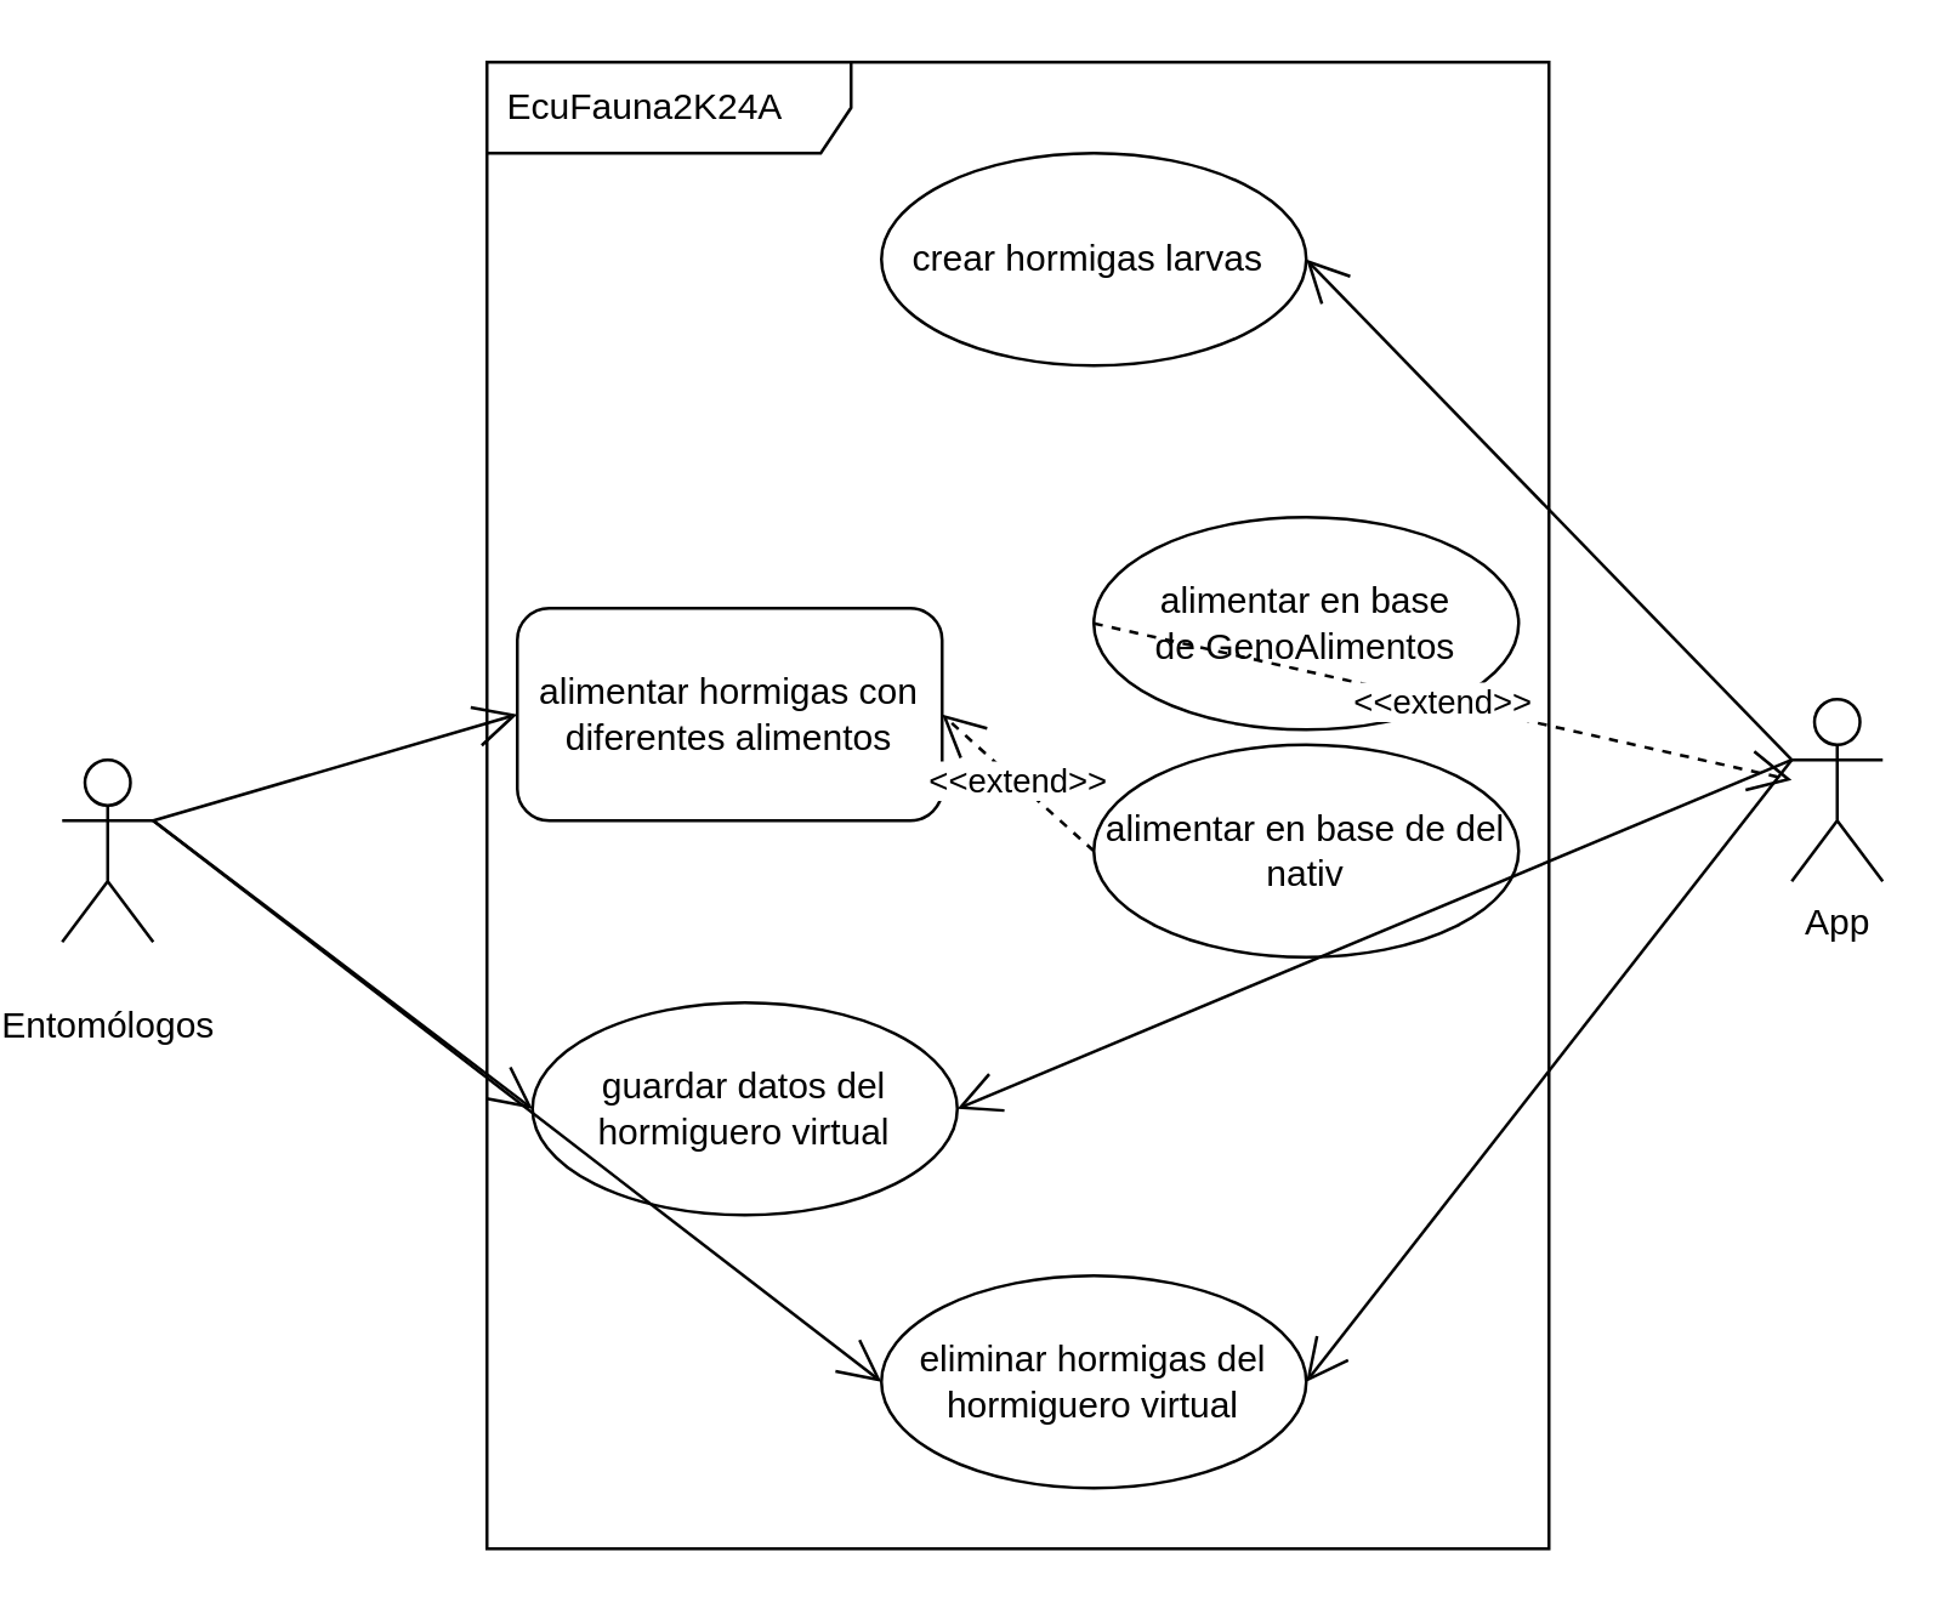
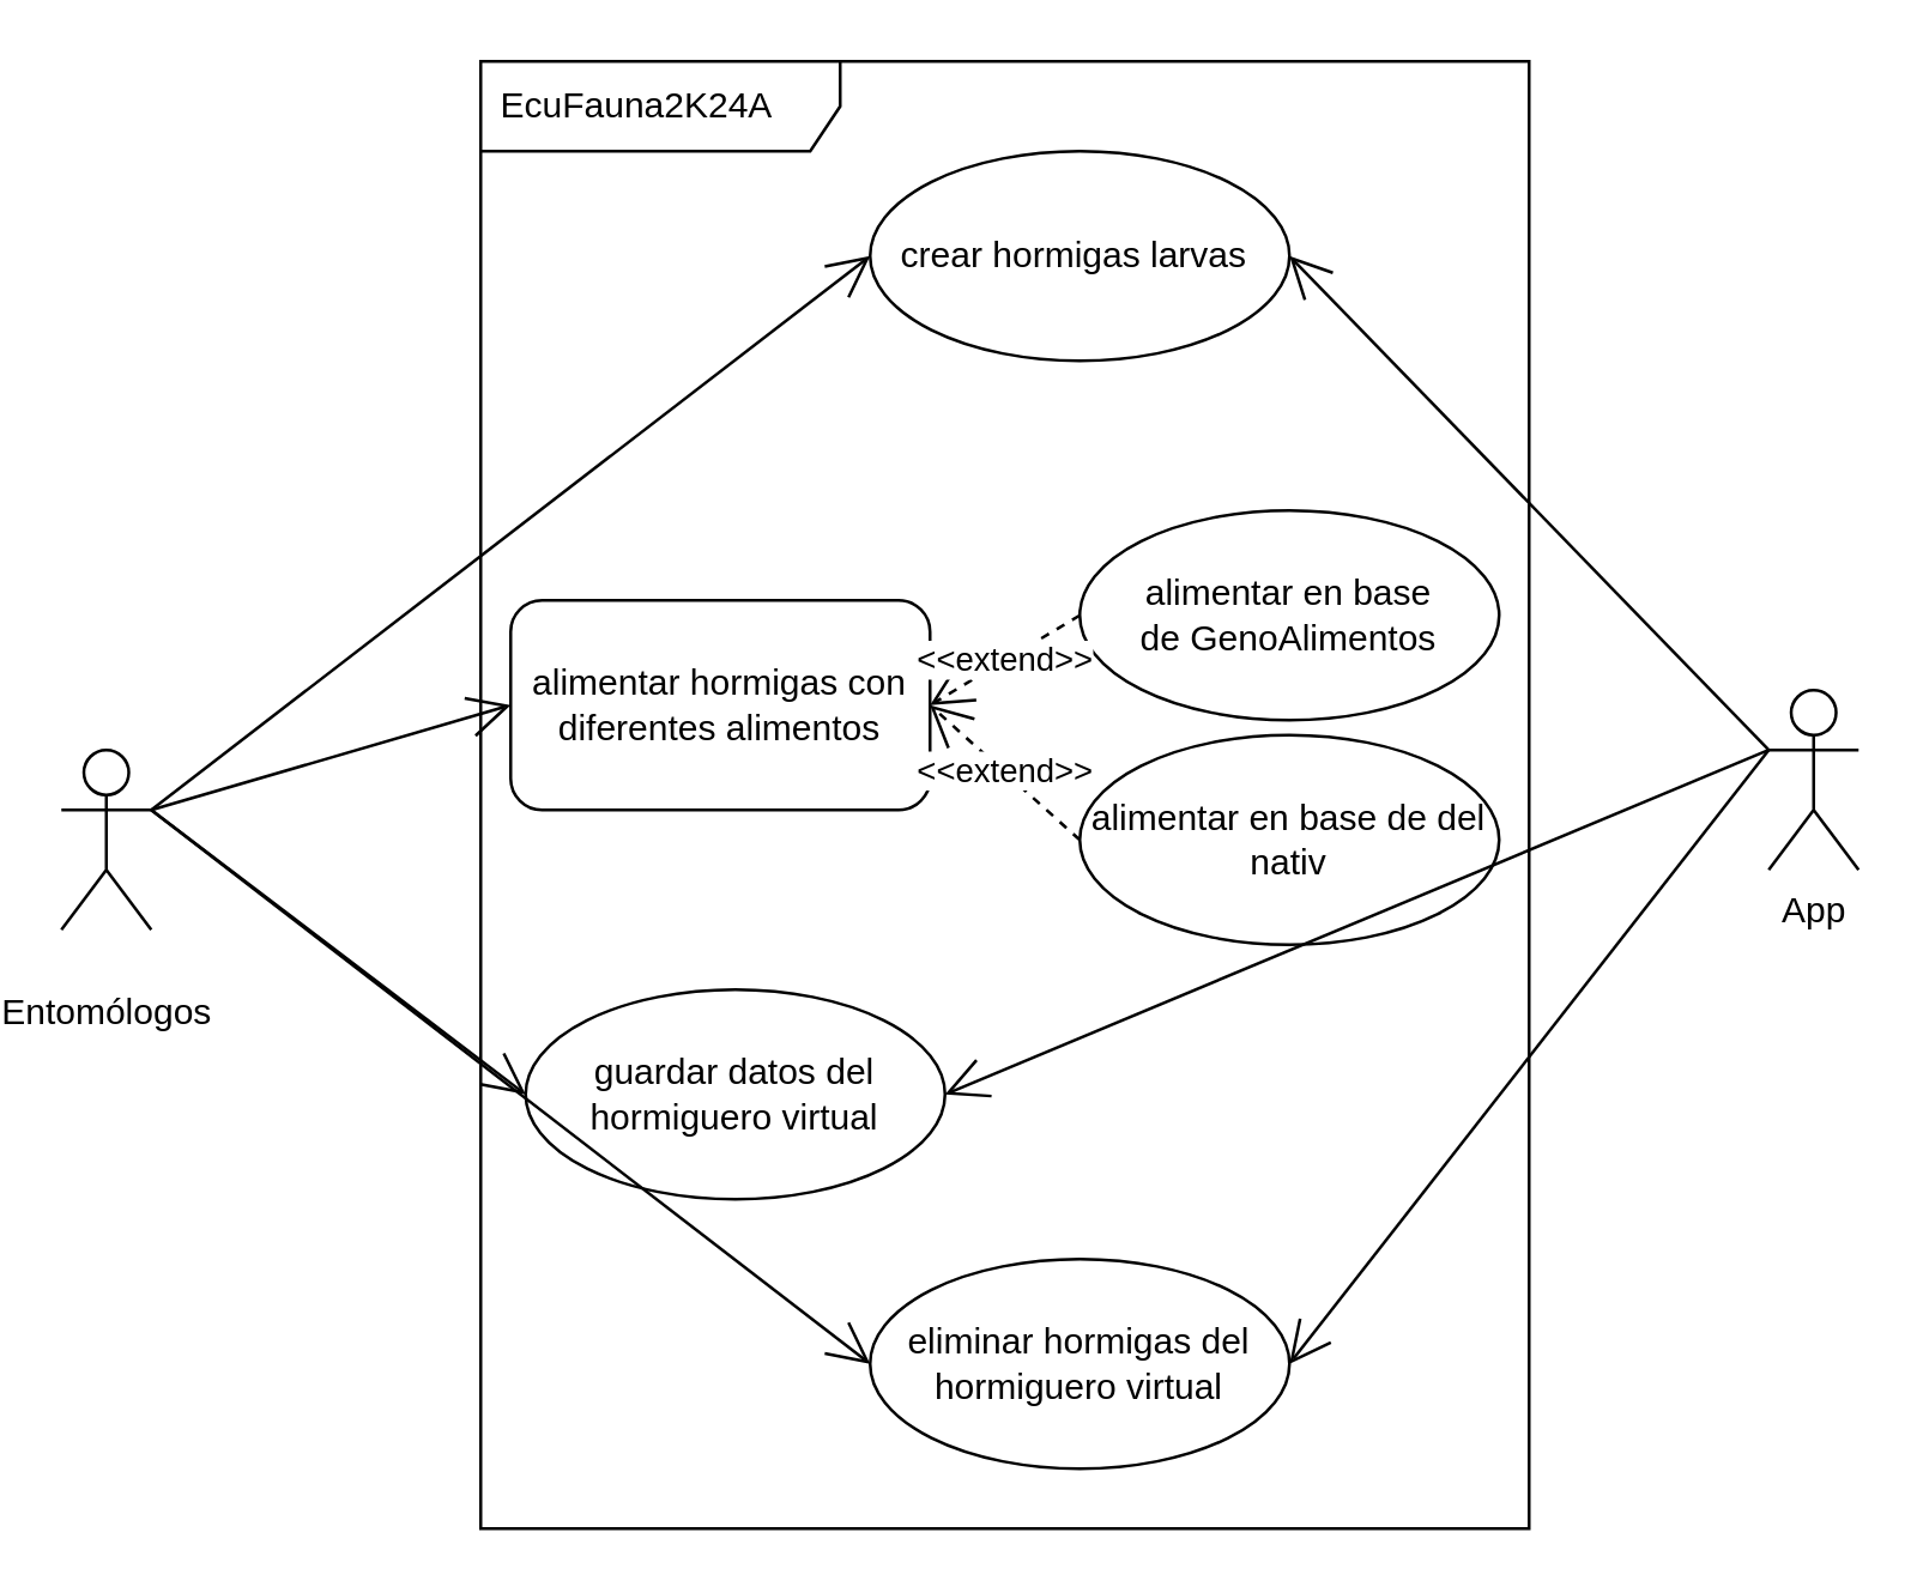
+ <mxCell id="11" value="" style="endArrow=open;endFill=1;endSize=12;html=1;exitX=1;exitY=0.333;exitDx=0;exitDy=0;exitPerimeter=0;entryX=0;entryY=0.5;entryDx=0;entryDy=0;" edge="1" parent="1" source="3" target="5"><mxGeometry width="160" relative="1" as="geometry"><mxPoint x="230" y="210" as="sourcePoint" /><mxPoint x="390" y="210" as="targetPoint" /></mxGeometry></mxCell>
- <mxCell id="18" value="&amp;lt;&amp;lt;extend&amp;gt;&amp;gt;" style="endArrow=open;endSize=12;dashed=1;html=1;exitX=0;exitY=0.5;exitDx=0;exitDy=0;" edge="1" parent="1" source="7" target="4"><mxGeometry width="160" relative="1" as="geometry"><mxPoint x="-170" y="450" as="sourcePoint" /><mxPoint x="-10" y="450" as="targetPoint" /></mxGeometry></mxCell>
+ <mxCell id="18" value="&amp;lt;&amp;lt;extend&amp;gt;&amp;gt;" style="endArrow=open;endSize=12;dashed=1;html=1;entryX=1;entryY=0.5;entryDx=0;entryDy=0;exitX=0;exitY=0.5;exitDx=0;exitDy=0;" edge="1" parent="1" source="7" target="6"><mxGeometry width="160" relative="1" as="geometry"><mxPoint x="-170" y="450" as="sourcePoint" /><mxPoint x="-10" y="450" as="targetPoint" /></mxGeometry></mxCell>
